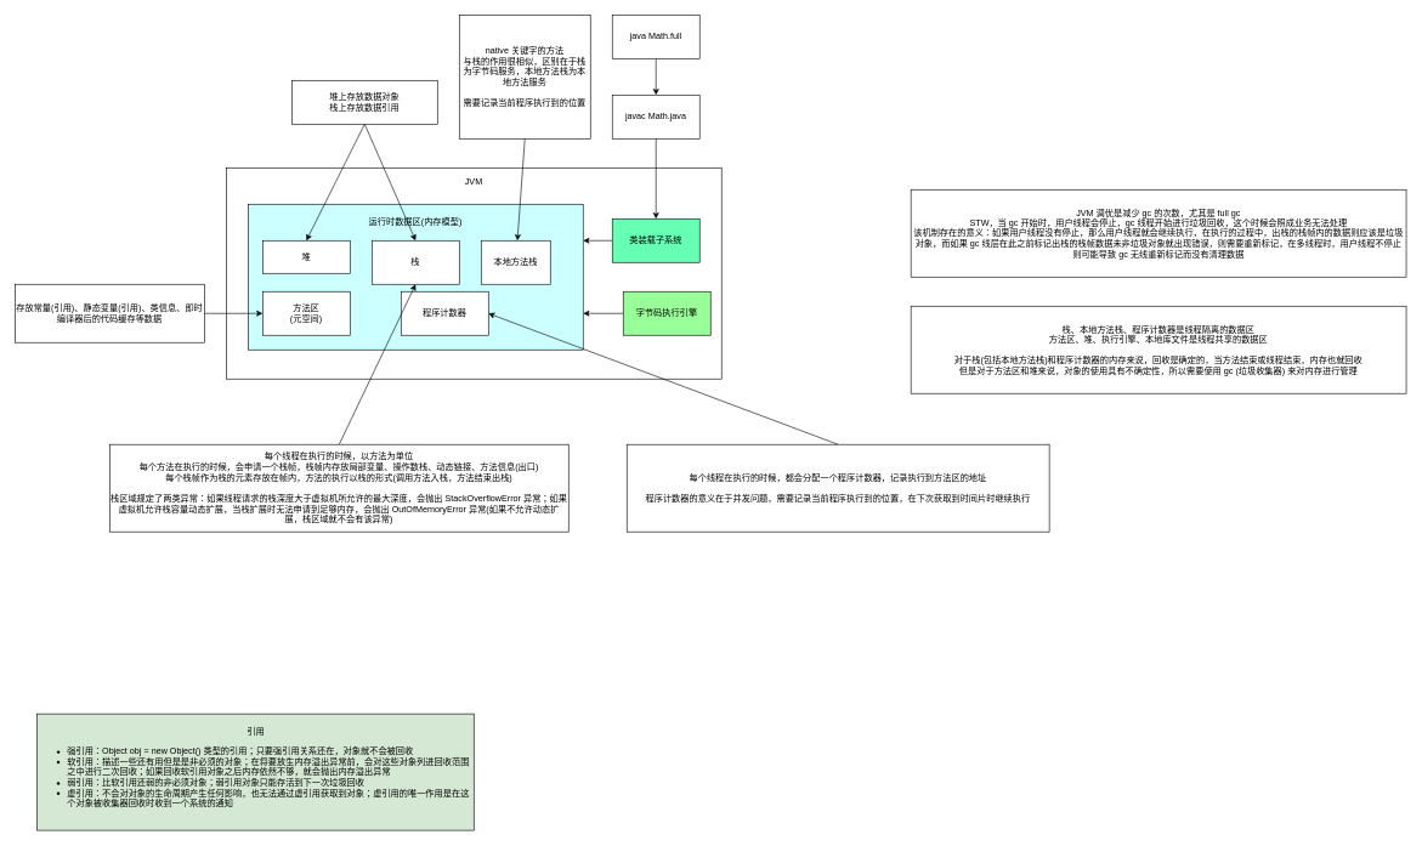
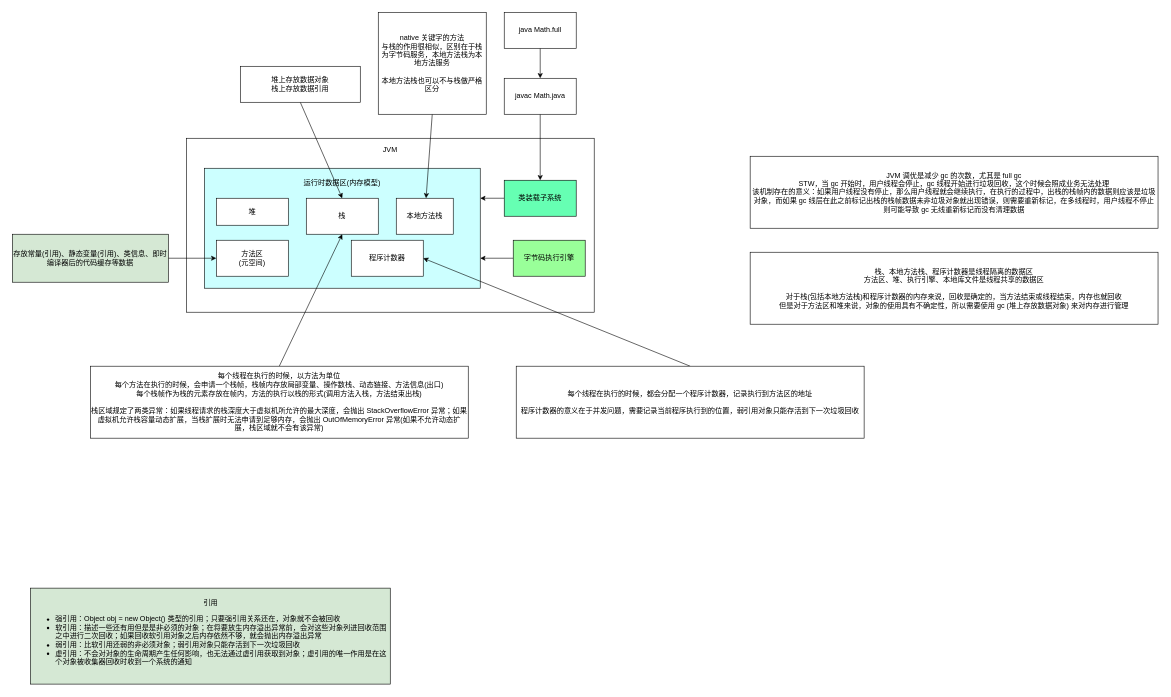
- <mxCell id="29" value="native 关键字的方法&lt;br&gt;与栈的作用很相似，区别在于栈为字节码服务，本地方法栈为本地方法服务&lt;br&gt;&lt;br&gt;需要记录当前程序执行到的位置" style="rounded=0;whiteSpace=wrap;html=1;fillColor=#FFFFFF;" parent="1" vertex="1"><mxGeometry x="630" y="20" width="180" height="170" as="geometry" /></mxCell>
+ <mxCell id="29" value="native 关键字的方法&lt;br&gt;与栈的作用很相似，区别在于栈为字节码服务，本地方法栈为本地方法服务&lt;br&gt;&lt;br&gt;本地方法栈也可以不与栈做严格区分" style="rounded=0;whiteSpace=wrap;html=1;fillColor=#FFFFFF;" parent="1" vertex="1"><mxGeometry x="630" y="20" width="180" height="170" as="geometry" /></mxCell>
- <mxCell id="21" style="edgeStyle=none;rounded=0;orthogonalLoop=1;jettySize=auto;html=1;exitX=0.5;exitY=1;exitDx=0;exitDy=0;entryX=0.5;entryY=0;entryDx=0;entryDy=0;" parent="1" source="23" target="9" edge="1"><mxGeometry relative="1" as="geometry" /></mxCell>
- <mxCell id="27" value="存放常量(引用)、静态变量(引用)、类信息、即时编译器后的代码缓存等数据" style="rounded=0;whiteSpace=wrap;html=1;fillColor=#FFFFFF;" parent="1" vertex="1"><mxGeometry x="20" y="390" width="260" height="80" as="geometry" /></mxCell>
+ <mxCell id="27" value="存放常量(引用)、静态变量(引用)、类信息、即时编译器后的代码缓存等数据" style="rounded=0;whiteSpace=wrap;html=1;fillColor=#d5e8d4;" parent="1" vertex="1"><mxGeometry x="20" y="390" width="260" height="80" as="geometry" /></mxCell>
- <mxCell id="13" value="程序计数器" style="rounded=0;whiteSpace=wrap;html=1;" parent="1" vertex="1"><mxGeometry x="550" y="400" width="120" height="60" as="geometry" /></mxCell>
+ <mxCell id="13" value="程序计数器" style="rounded=0;whiteSpace=wrap;html=1;" parent="1" vertex="1"><mxGeometry x="585" y="400" width="120" height="60" as="geometry" /></mxCell>
- <mxCell id="31" value="栈、本地方法栈、程序计数器是线程隔离的数据区&lt;br&gt;方法区、堆、执行引擎、本地库文件是线程共享的数据区&lt;br&gt;&lt;br&gt;对于栈(包括本地方法栈)和程序计数器的内存来说，回收是确定的，当方法结束或线程结束，内存也就回收&lt;br&gt;但是对于方法区和堆来说，对象的使用具有不确定性，所以需要使用 gc (垃圾收集器) 来对内存进行管理" style="rounded=0;whiteSpace=wrap;html=1;" parent="1" vertex="1"><mxGeometry x="1250" y="420" width="680" height="120" as="geometry" /></mxCell>
+ <mxCell id="31" value="栈、本地方法栈、程序计数器是线程隔离的数据区&lt;br&gt;方法区、堆、执行引擎、本地库文件是线程共享的数据区&lt;br&gt;&lt;br&gt;对于栈(包括本地方法栈)和程序计数器的内存来说，回收是确定的，当方法结束或线程结束，内存也就回收&lt;br&gt;但是对于方法区和堆来说，对象的使用具有不确定性，所以需要使用 gc (堆上存放数据对象) 来对内存进行管理" style="rounded=0;whiteSpace=wrap;html=1;" parent="1" vertex="1"><mxGeometry x="1250" y="420" width="680" height="120" as="geometry" /></mxCell>
- <mxCell id="25" value="每个线程在执行的时候，都会分配一个程序计数器，记录执行到方法区的地址&lt;br&gt;&lt;br&gt;程序计数器的意义在于并发问题，需要记录当前程序执行到的位置，在下次获取到时间片时继续执行" style="rounded=0;whiteSpace=wrap;html=1;fillColor=#FFFFFF;" parent="1" vertex="1"><mxGeometry x="860" y="610" width="580" height="120" as="geometry" /></mxCell>
+ <mxCell id="25" value="每个线程在执行的时候，都会分配一个程序计数器，记录执行到方法区的地址&lt;br&gt;&lt;br&gt;程序计数器的意义在于并发问题，需要记录当前程序执行到的位置，弱引用对象只能存活到下一次垃圾回收" style="rounded=0;whiteSpace=wrap;html=1;fillColor=#FFFFFF;" parent="1" vertex="1"><mxGeometry x="860" y="610" width="580" height="120" as="geometry" /></mxCell>
